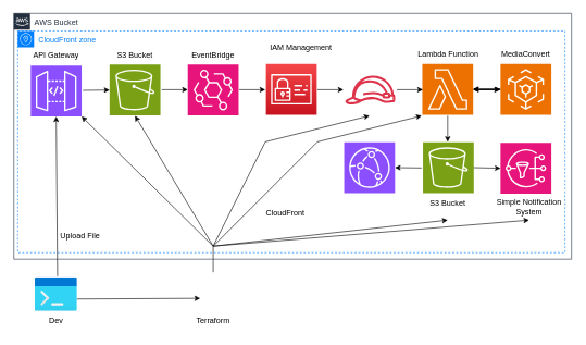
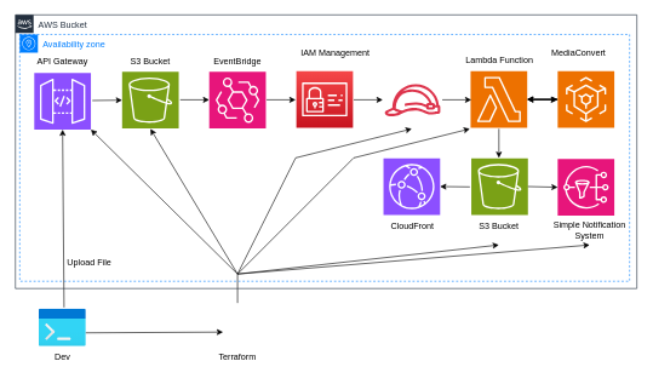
- <mxCell id="47" value="CloudFront zone" style="sketch=0;outlineConnect=0;gradientColor=none;html=1;whiteSpace=wrap;fontSize=12;fontStyle=0;shape=mxgraph.aws4.group;grIcon=mxgraph.aws4.group_availability_zone;strokeColor=#007FFF;fillColor=none;verticalAlign=top;align=left;spacingLeft=30;fontColor=#007FFF;dashed=1;" vertex="1" parent="1"><mxGeometry x="26" y="47" width="840" height="340" as="geometry" /></mxCell>
+ <mxCell id="47" value="Availability zone" style="sketch=0;outlineConnect=0;gradientColor=none;html=1;whiteSpace=wrap;fontSize=12;fontStyle=0;shape=mxgraph.aws4.group;grIcon=mxgraph.aws4.group_availability_zone;strokeColor=#007FFF;fillColor=none;verticalAlign=top;align=left;spacingLeft=30;fontColor=#007FFF;dashed=1;" vertex="1" parent="1"><mxGeometry x="26" y="47" width="840" height="340" as="geometry" /></mxCell>
- <mxCell id="37" value="MediaConvert" style="text;strokeColor=none;align=center;fillColor=none;html=1;verticalAlign=middle;whiteSpace=wrap;rounded=0;" vertex="1" parent="1"><mxGeometry x="756" y="67.5" width="100" height="30" as="geometry" /></mxCell>
+ <mxCell id="37" value="MediaConvert" style="text;strokeColor=none;align=center;fillColor=none;html=1;verticalAlign=middle;whiteSpace=wrap;rounded=0;" vertex="1" parent="1"><mxGeometry x="746" y="57.5" width="100" height="30" as="geometry" /></mxCell>
- <mxCell id="36" value="CloudFront" style="text;strokeColor=none;align=center;fillColor=none;html=1;verticalAlign=middle;whiteSpace=wrap;rounded=0;" vertex="1" parent="1"><mxGeometry x="407" y="310.5" width="60" height="30" as="geometry" /></mxCell>
+ <mxCell id="36" value="CloudFront" style="text;strokeColor=none;align=center;fillColor=none;html=1;verticalAlign=middle;whiteSpace=wrap;rounded=0;" vertex="1" parent="1"><mxGeometry x="537" y="295.5" width="60" height="30" as="geometry" /></mxCell>
